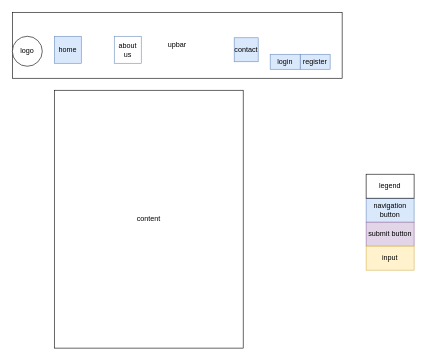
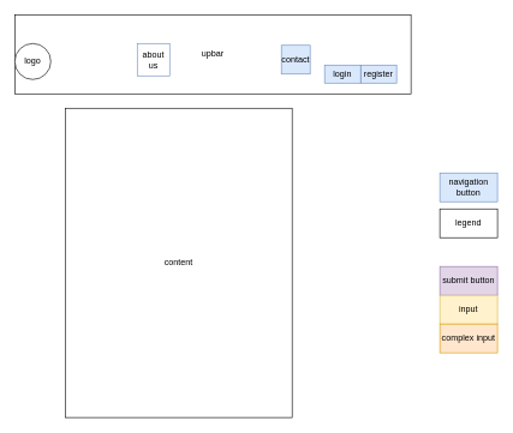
- <mxCell id="6" value="home" style="whiteSpace=wrap;html=1;aspect=fixed;fillColor=#dae8fc;strokeColor=#6c8ebf;" parent="1" vertex="1"><mxGeometry x="90" y="60" width="45" height="45" as="geometry" /></mxCell>
- <mxCell id="10" value="navigation button" style="rounded=0;whiteSpace=wrap;html=1;fillColor=#dae8fc;strokeColor=#6c8ebf;" parent="1" vertex="1"><mxGeometry x="610" y="330" width="80" height="40" as="geometry" /></mxCell>
+ <mxCell id="10" value="navigation button" style="rounded=0;whiteSpace=wrap;html=1;fillColor=#dae8fc;strokeColor=#6c8ebf;" parent="1" vertex="1"><mxGeometry x="610" y="240" width="80" height="40" as="geometry" /></mxCell>
+ <mxCell id="13" value="complex input" style="rounded=0;whiteSpace=wrap;html=1;fillColor=#ffe6cc;strokeColor=#d79b00;" parent="1" vertex="1"><mxGeometry x="610" y="450" width="80" height="40" as="geometry" /></mxCell>
